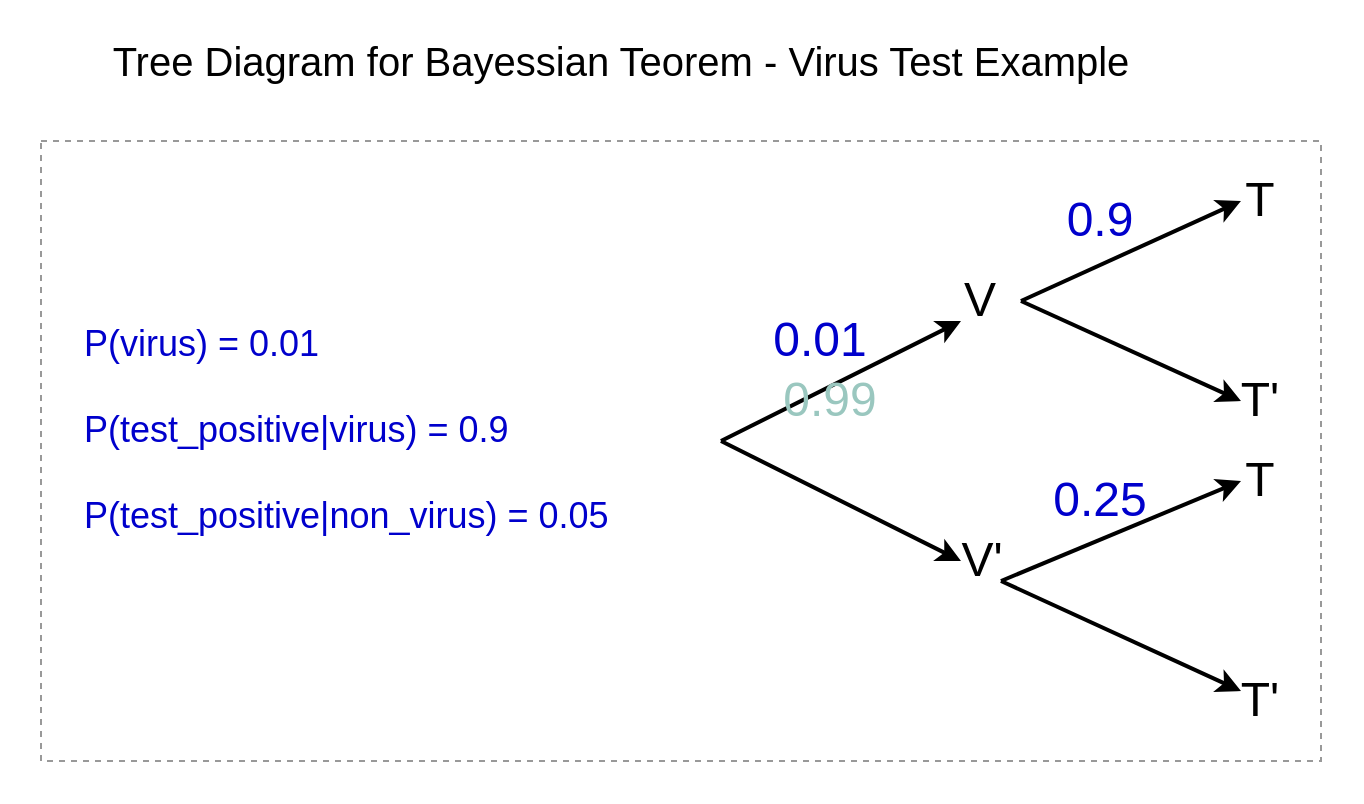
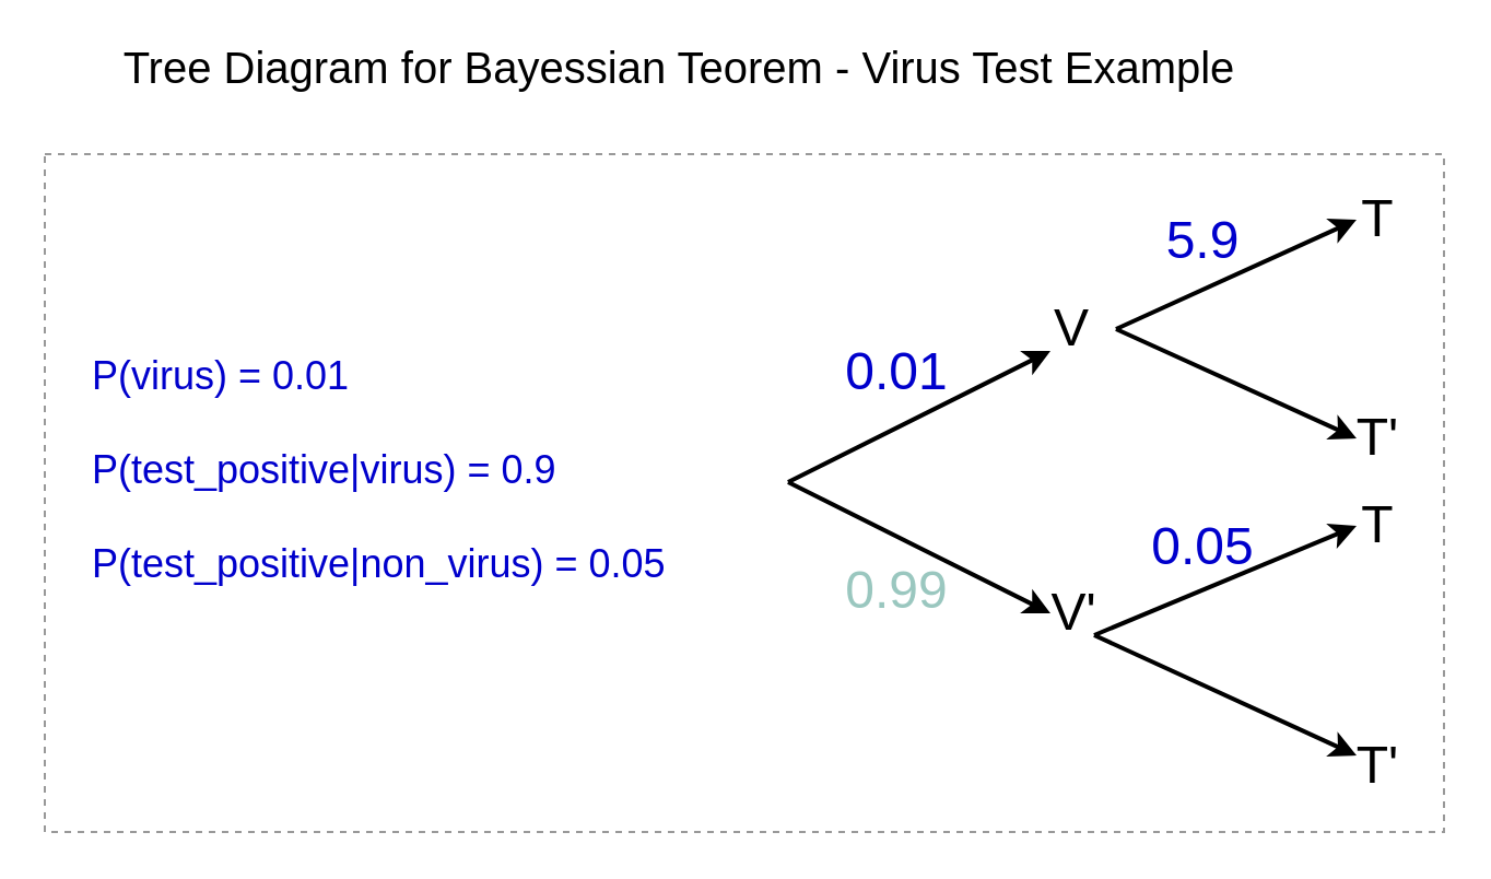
- <mxCell id="20" value="&lt;font style=&quot;font-size: 24px&quot; color=&quot;#0000cc&quot;&gt;0.9&lt;/font&gt;" style="text;html=1;strokeColor=none;fillColor=none;align=center;verticalAlign=middle;whiteSpace=wrap;rounded=0;" vertex="1" parent="1"><mxGeometry x="530" y="100" width="40" height="20" as="geometry" /></mxCell>
+ <mxCell id="20" value="&lt;font style=&quot;font-size: 24px&quot; color=&quot;#0000cc&quot;&gt;5.9&lt;/font&gt;" style="text;html=1;strokeColor=none;fillColor=none;align=center;verticalAlign=middle;whiteSpace=wrap;rounded=0;" vertex="1" parent="1"><mxGeometry x="530" y="100" width="40" height="20" as="geometry" /></mxCell>
- <mxCell id="21" value="&lt;font style=&quot;font-size: 24px&quot; color=&quot;#9ac7bf&quot;&gt;0.99&lt;/font&gt;" style="text;html=1;strokeColor=none;fillColor=none;align=center;verticalAlign=middle;whiteSpace=wrap;rounded=0;" vertex="1" parent="1"><mxGeometry x="395" y="190" width="40" height="20" as="geometry" /></mxCell>
+ <mxCell id="21" value="&lt;font style=&quot;font-size: 24px&quot; color=&quot;#9ac7bf&quot;&gt;0.99&lt;/font&gt;" style="text;html=1;strokeColor=none;fillColor=none;align=center;verticalAlign=middle;whiteSpace=wrap;rounded=0;" vertex="1" parent="1"><mxGeometry x="390" y="260" width="40" height="20" as="geometry" /></mxCell>
- <mxCell id="12" value="&lt;font style=&quot;font-size: 24px&quot; color=&quot;#0000cc&quot;&gt;0.25&lt;/font&gt;" style="text;html=1;strokeColor=none;fillColor=none;align=center;verticalAlign=middle;whiteSpace=wrap;rounded=0;" vertex="1" parent="7"><mxGeometry x="50" y="20" width="40" height="20" as="geometry" /></mxCell>
+ <mxCell id="12" value="&lt;font style=&quot;font-size: 24px&quot; color=&quot;#0000cc&quot;&gt;0.05&lt;/font&gt;" style="text;html=1;strokeColor=none;fillColor=none;align=center;verticalAlign=middle;whiteSpace=wrap;rounded=0;" vertex="1" parent="7"><mxGeometry x="50" y="20" width="40" height="20" as="geometry" /></mxCell>
